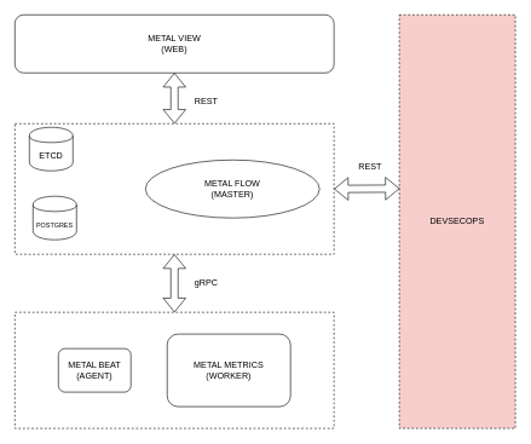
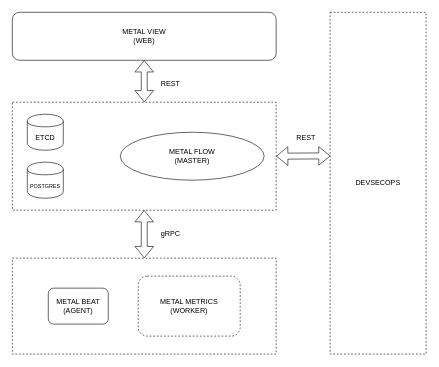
- <mxCell id="7" value="ETCD" style="shape=cylinder;whiteSpace=wrap;html=1;boundedLbl=1;backgroundOutline=1;" parent="1" vertex="1"><mxGeometry x="40" y="175" width="60" height="60" as="geometry" /></mxCell>
+ <mxCell id="7" value="ETCD" style="shape=cylinder;whiteSpace=wrap;html=1;boundedLbl=1;backgroundOutline=1;" parent="1" vertex="1"><mxGeometry x="45" y="190" width="60" height="60" as="geometry" /></mxCell>
- <mxCell id="12" value="DEVSECOPS" style="rounded=0;whiteSpace=wrap;html=1;dashed=1;fillColor=#f8cecc;" parent="1" vertex="1"><mxGeometry x="550" y="20" width="160" height="570" as="geometry" /></mxCell>
+ <mxCell id="12" value="DEVSECOPS" style="rounded=0;whiteSpace=wrap;html=1;dashed=1;" parent="1" vertex="1"><mxGeometry x="550" y="20" width="160" height="570" as="geometry" /></mxCell>
- <mxCell id="6" value="METAL METRICS&lt;br&gt;(WORKER)" style="rounded=1;whiteSpace=wrap;html=1;" parent="1" vertex="1"><mxGeometry x="230" y="460" width="170" height="100" as="geometry" /></mxCell>
+ <mxCell id="6" value="METAL METRICS&lt;br&gt;(WORKER)" style="rounded=1;whiteSpace=wrap;html=1;dashed=1;" parent="1" vertex="1"><mxGeometry x="230" y="460" width="170" height="100" as="geometry" /></mxCell>
